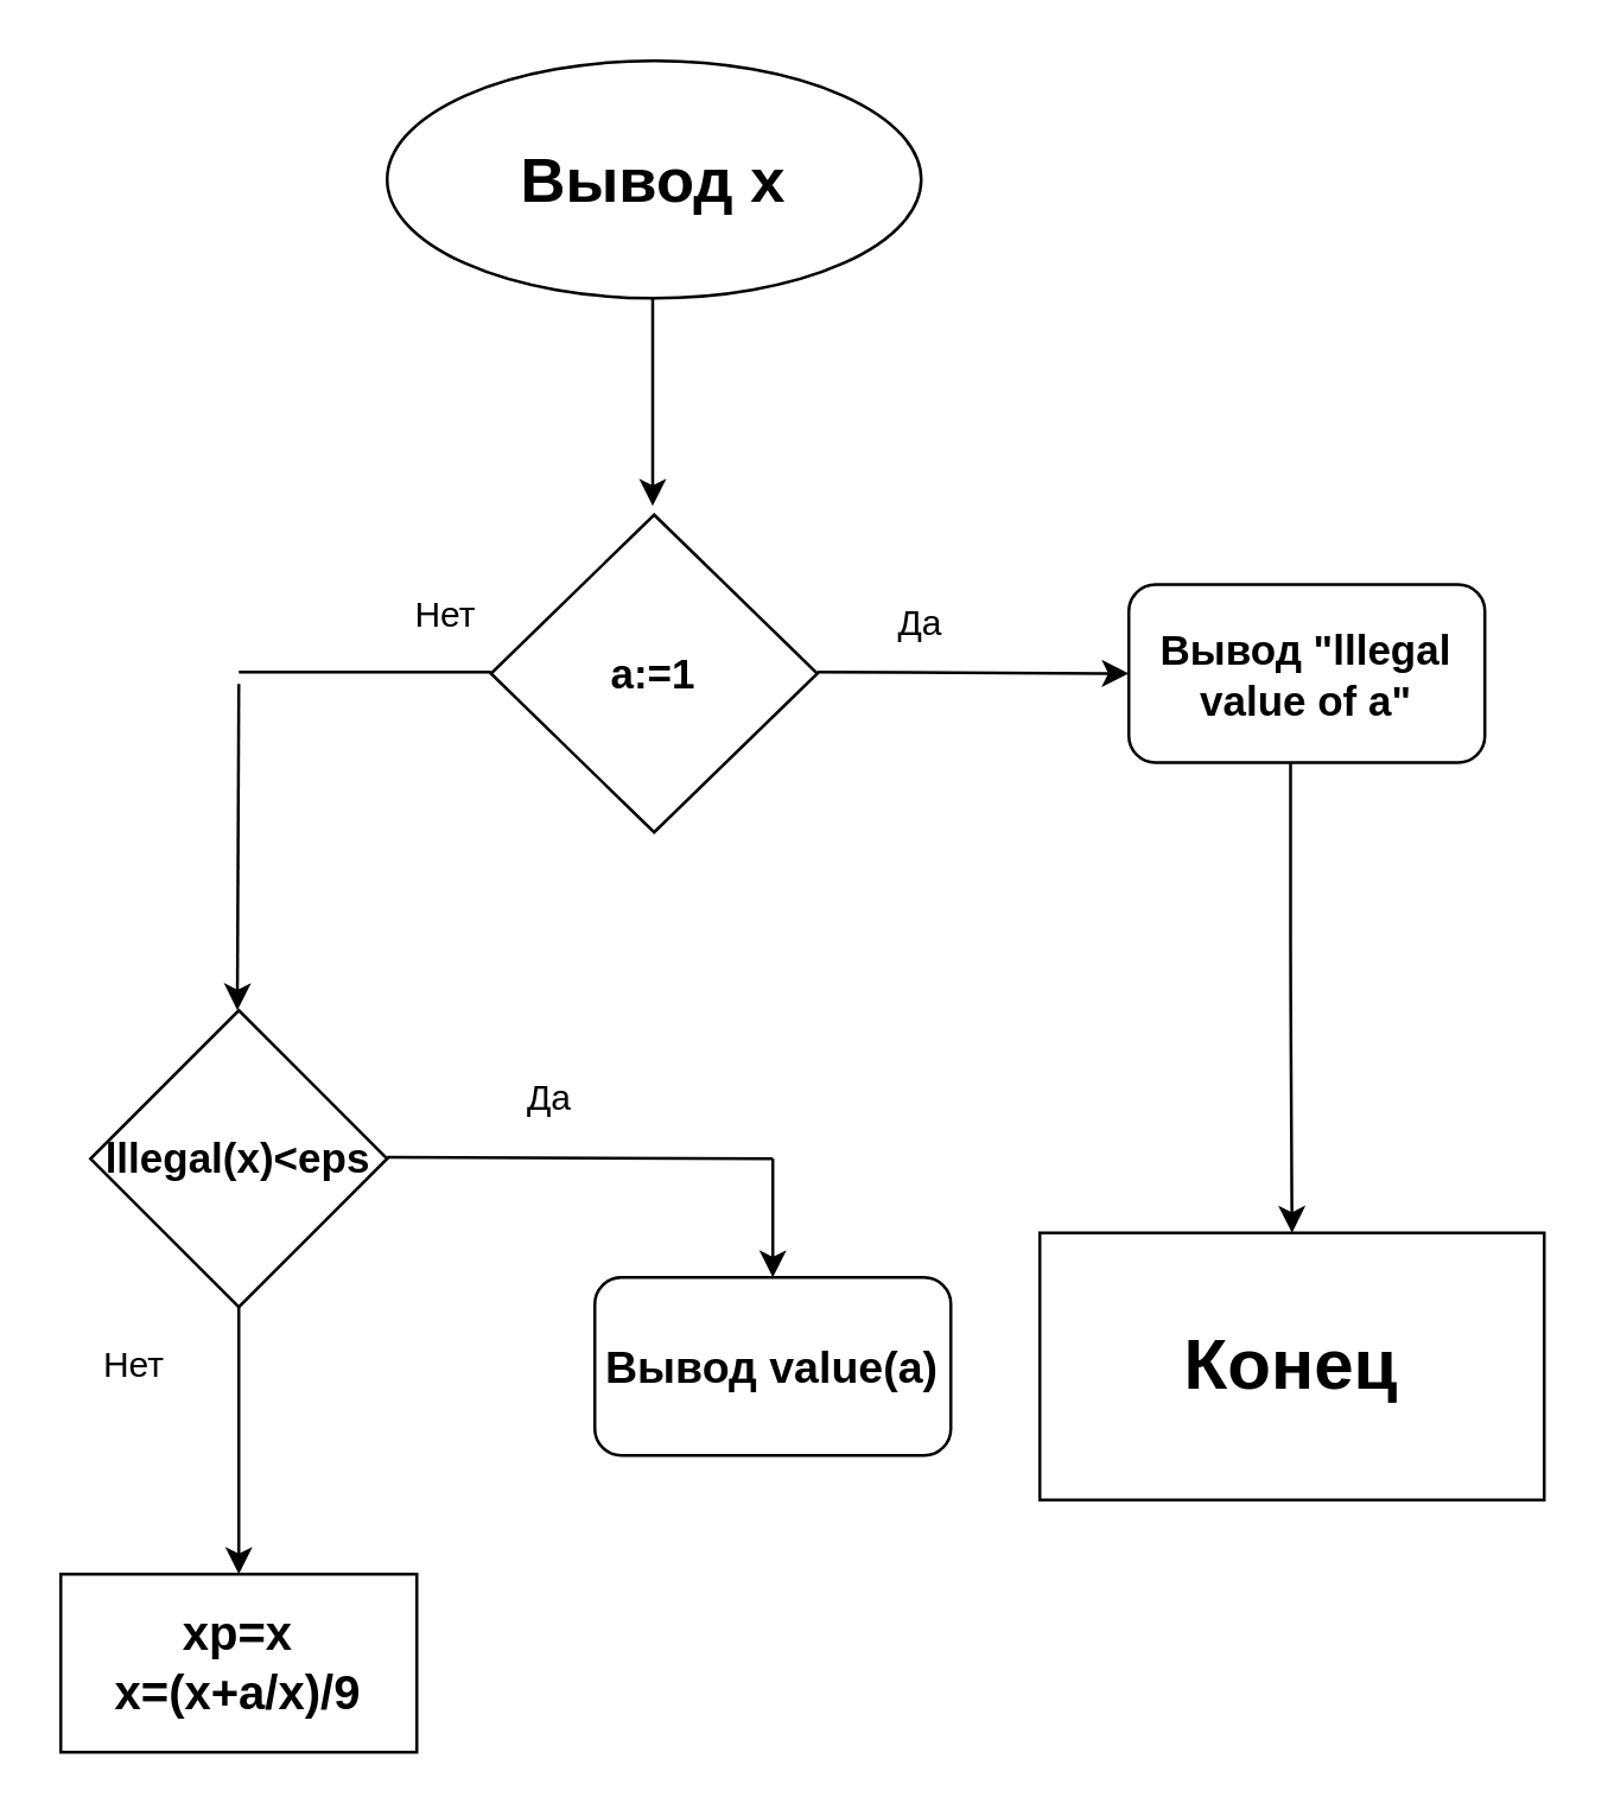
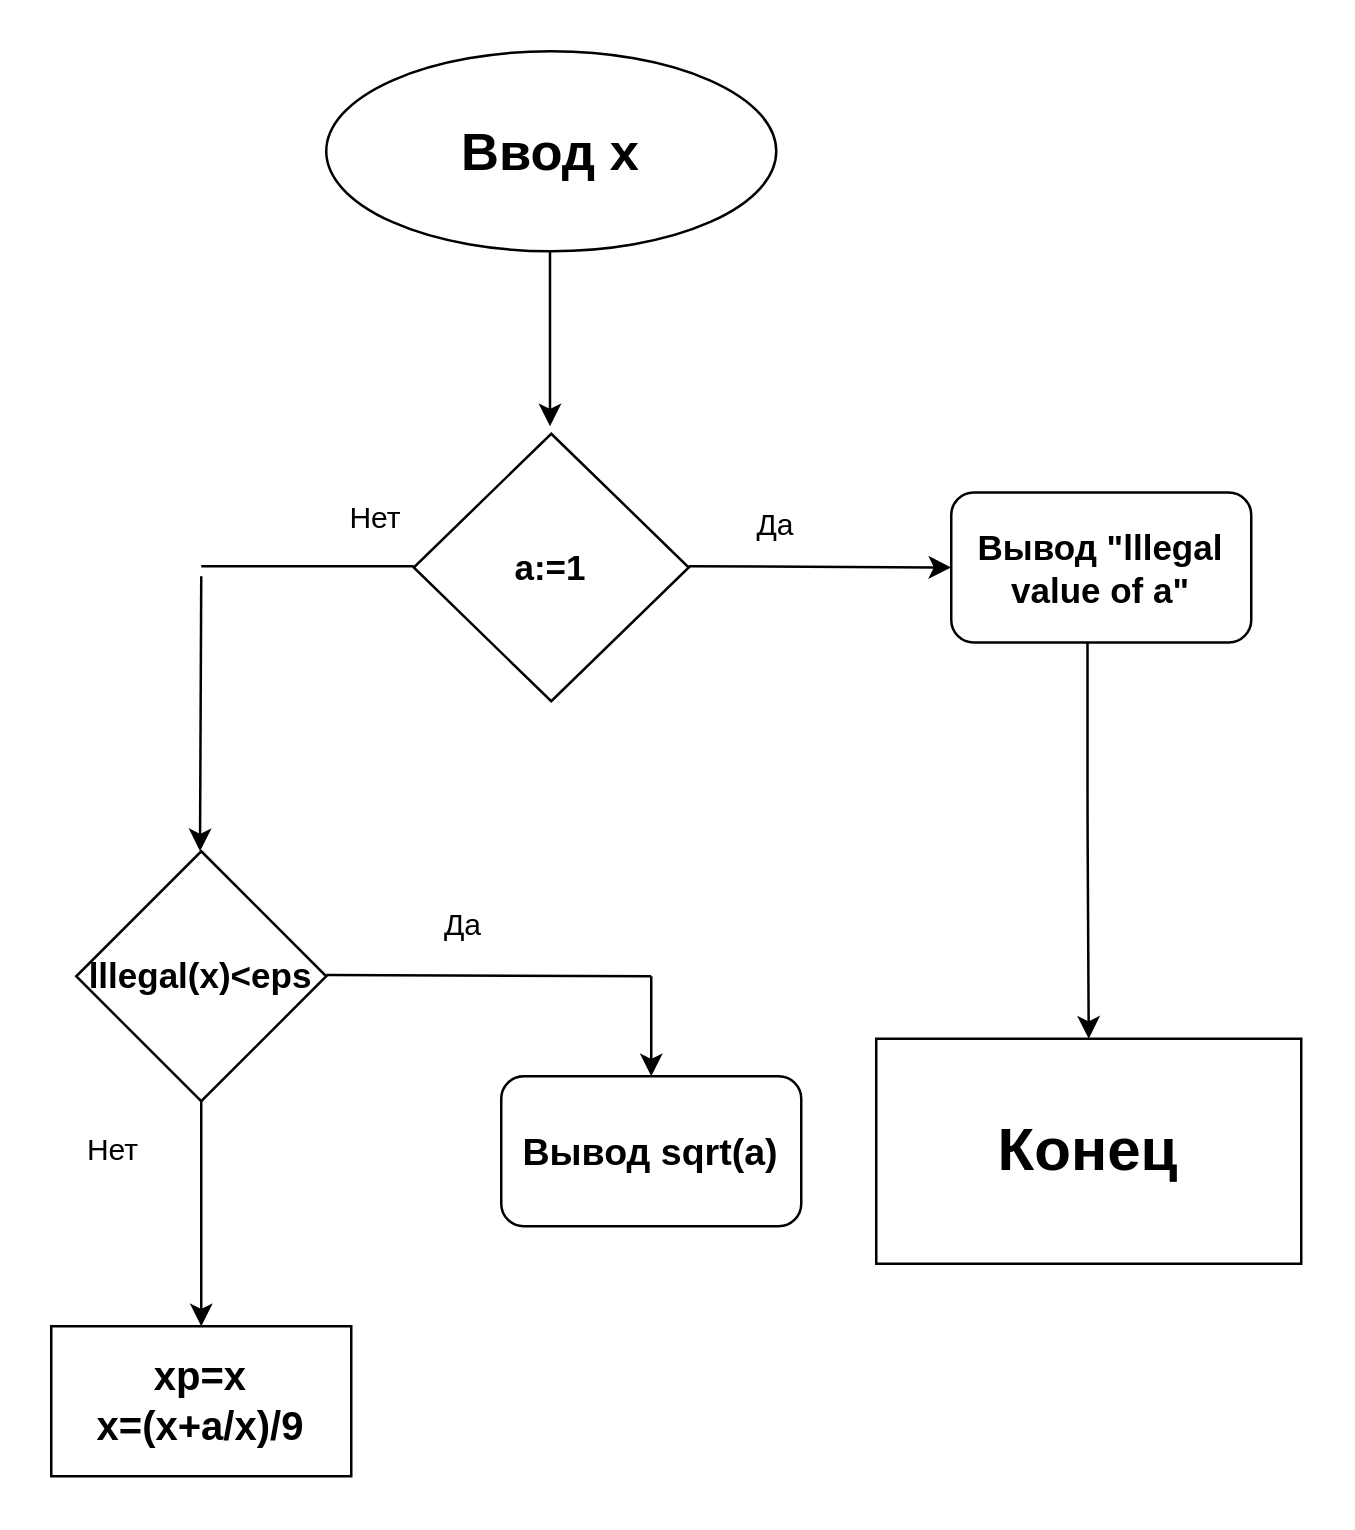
- <mxCell id="2" value="&lt;font style=&quot;vertical-align: inherit ; font-size: 21px&quot;&gt;&lt;font style=&quot;vertical-align: inherit ; font-size: 21px&quot;&gt;&lt;font style=&quot;vertical-align: inherit ; font-size: 21px&quot;&gt;&lt;font style=&quot;vertical-align: inherit ; font-size: 21px&quot;&gt;&lt;font style=&quot;vertical-align: inherit&quot;&gt;&lt;font style=&quot;vertical-align: inherit&quot;&gt;&lt;b&gt;Вывод х&lt;/b&gt;&lt;/font&gt;&lt;/font&gt;&lt;/font&gt;&lt;/font&gt;&lt;/font&gt;&lt;/font&gt;" style="ellipse;whiteSpace=wrap;html=1;" vertex="1" parent="1"><mxGeometry x="130" y="20" width="180" height="80" as="geometry" /></mxCell>
+ <mxCell id="2" value="&lt;font style=&quot;vertical-align: inherit ; font-size: 21px&quot;&gt;&lt;font style=&quot;vertical-align: inherit ; font-size: 21px&quot;&gt;&lt;font style=&quot;vertical-align: inherit ; font-size: 21px&quot;&gt;&lt;font style=&quot;vertical-align: inherit ; font-size: 21px&quot;&gt;&lt;font style=&quot;vertical-align: inherit&quot;&gt;&lt;font style=&quot;vertical-align: inherit&quot;&gt;&lt;b&gt;Ввод х&lt;/b&gt;&lt;/font&gt;&lt;/font&gt;&lt;/font&gt;&lt;/font&gt;&lt;/font&gt;&lt;/font&gt;" style="ellipse;whiteSpace=wrap;html=1;" vertex="1" parent="1"><mxGeometry x="130" y="20" width="180" height="80" as="geometry" /></mxCell>
- <mxCell id="9" value="&lt;b&gt;&lt;font style=&quot;font-size: 15px&quot;&gt;Вывод value(a)&lt;/font&gt;&lt;/b&gt;" style="rounded=1;whiteSpace=wrap;html=1;" vertex="1" parent="1"><mxGeometry x="200" y="430" width="120" height="60" as="geometry" /></mxCell>
+ <mxCell id="9" value="&lt;b&gt;&lt;font style=&quot;font-size: 15px&quot;&gt;Вывод sqrt(a)&lt;/font&gt;&lt;/b&gt;" style="rounded=1;whiteSpace=wrap;html=1;" vertex="1" parent="1"><mxGeometry x="200" y="430" width="120" height="60" as="geometry" /></mxCell>
